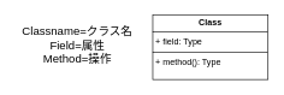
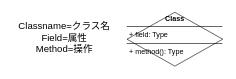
- <mxCell id="3" value="&lt;p style=&quot;margin:0px;margin-top:4px;text-align:center;&quot;&gt;&lt;b&gt;Class&lt;/b&gt;&lt;/p&gt;&lt;hr size=&quot;1&quot; style=&quot;border-style:solid;&quot;/&gt;&lt;p style=&quot;margin:0px;margin-left:4px;&quot;&gt;+ field: Type&lt;/p&gt;&lt;hr size=&quot;1&quot; style=&quot;border-style:solid;&quot;/&gt;&lt;p style=&quot;margin:0px;margin-left:4px;&quot;&gt;+ method(): Type&lt;/p&gt;" style="verticalAlign=top;align=left;overflow=fill;html=1;whiteSpace=wrap;" vertex="1" parent="1"><mxGeometry x="211" y="20" width="160" height="90" as="geometry" /></mxCell>
+ <mxCell id="3" value="&lt;p style=&quot;margin:0px;margin-top:4px;text-align:center;&quot;&gt;&lt;b&gt;Class&lt;/b&gt;&lt;/p&gt;&lt;hr size=&quot;1&quot; style=&quot;border-style:solid;&quot;/&gt;&lt;p style=&quot;margin:0px;margin-left:4px;&quot;&gt;+ field: Type&lt;/p&gt;&lt;hr size=&quot;1&quot; style=&quot;border-style:solid;&quot;/&gt;&lt;p style=&quot;margin:0px;margin-left:4px;&quot;&gt;+ method(): Type&lt;/p&gt;" style="rhombus;verticalAlign=top;align=left;overflow=fill;html=1;whiteSpace=wrap;" vertex="1" parent="1"><mxGeometry x="211" y="20" width="160" height="90" as="geometry" /></mxCell>
